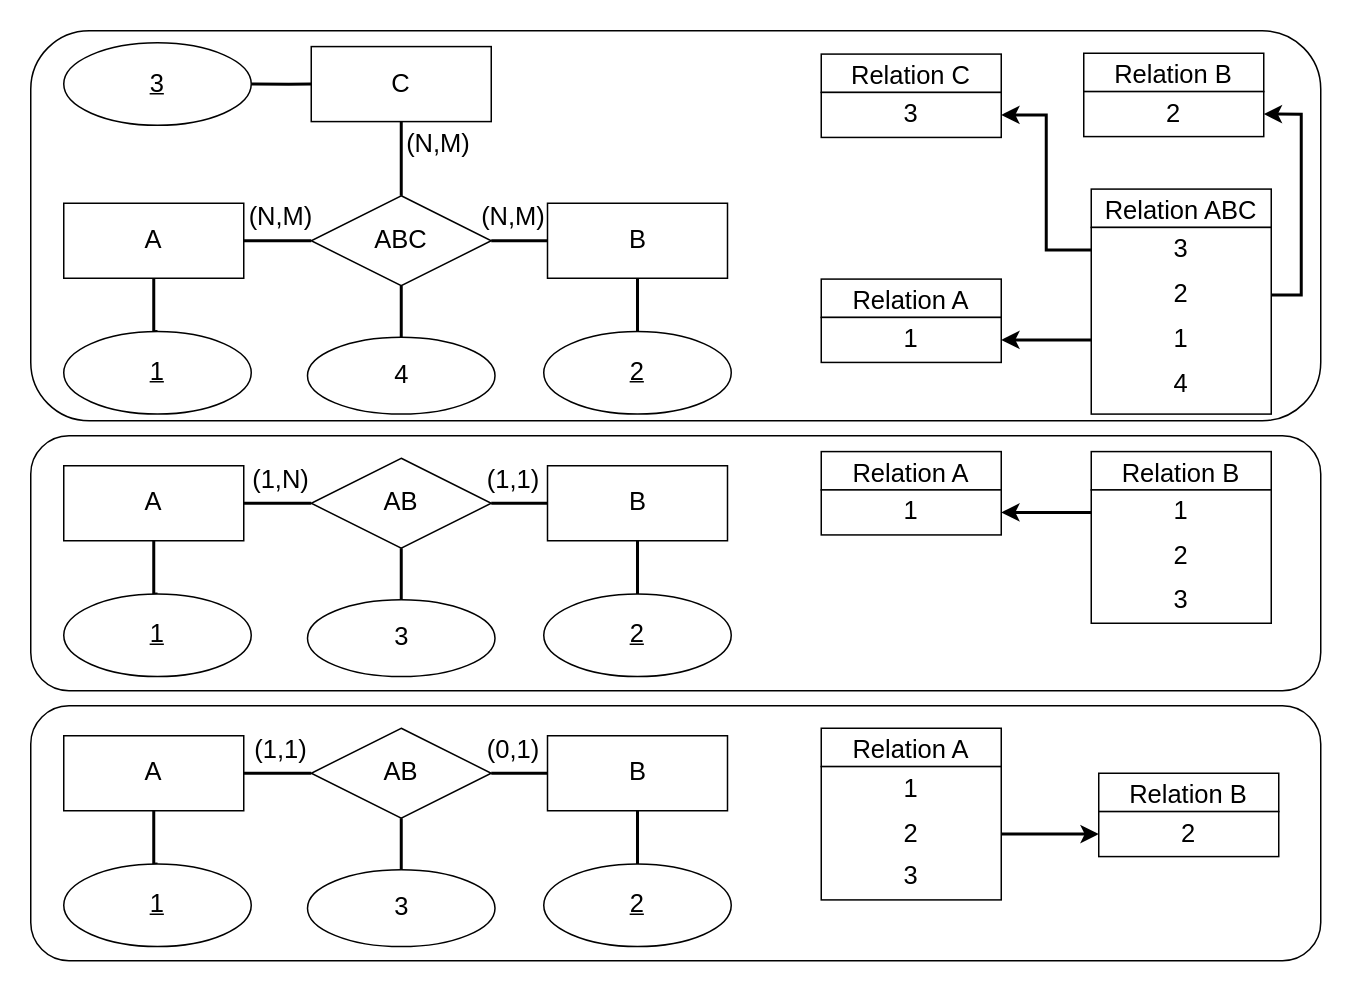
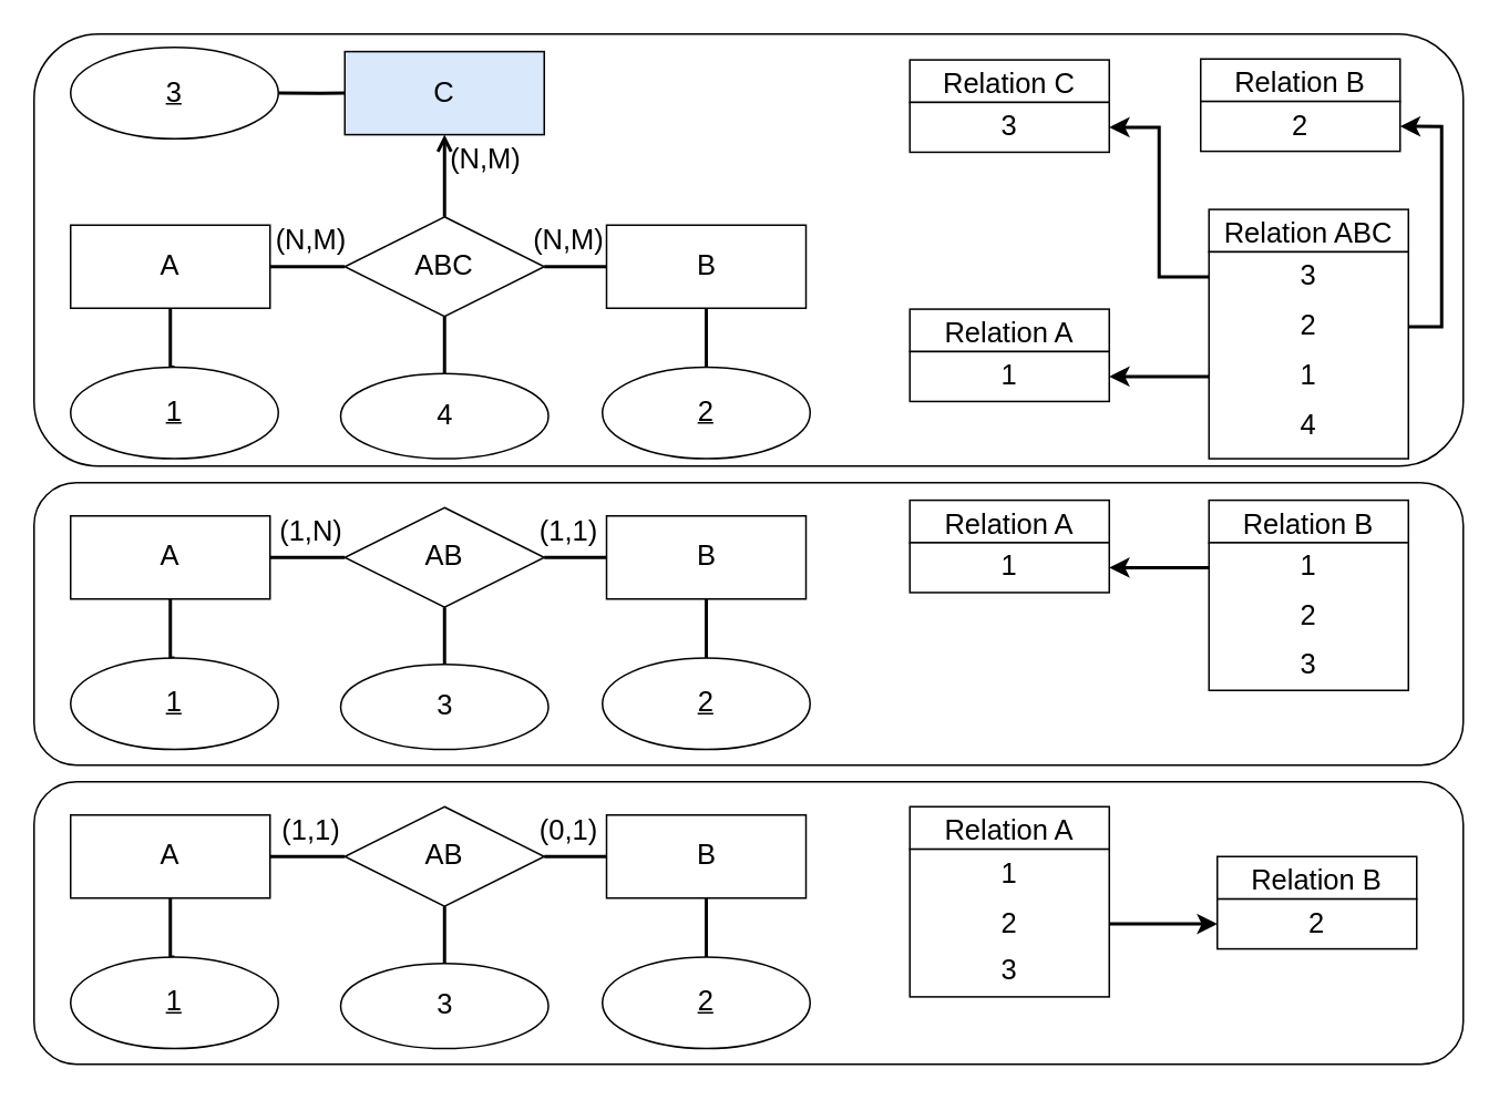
- <mxCell id="9" value="C" style="whiteSpace=wrap;html=1;align=center;fontSize=17;" parent="1" vertex="1"><mxGeometry x="207" y="30.56" width="120" height="50" as="geometry" /></mxCell>
+ <mxCell id="9" value="C" style="whiteSpace=wrap;html=1;align=center;fontSize=17;fillColor=#dae8fc;" parent="1" vertex="1"><mxGeometry x="207" y="30.56" width="120" height="50" as="geometry" /></mxCell>
- <mxCell id="10" style="edgeStyle=orthogonalEdgeStyle;rounded=0;orthogonalLoop=1;jettySize=auto;html=1;exitX=0.5;exitY=0;exitDx=0;exitDy=0;entryX=0.5;entryY=1;entryDx=0;entryDy=0;strokeWidth=2;endArrow=none;endFill=0;" parent="1" source="12" target="9" edge="1"><mxGeometry relative="1" as="geometry" /></mxCell>
+ <mxCell id="10" style="edgeStyle=orthogonalEdgeStyle;rounded=0;orthogonalLoop=1;jettySize=auto;html=1;exitX=0.5;exitY=0;exitDx=0;exitDy=0;entryX=0.5;entryY=1;entryDx=0;entryDy=0;strokeWidth=2;endArrow=open;endFill=0;" parent="1" source="12" target="9" edge="1"><mxGeometry relative="1" as="geometry" /></mxCell>
